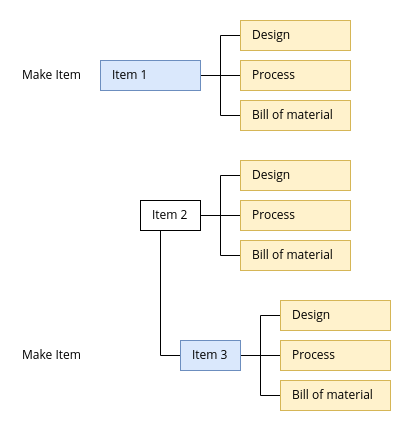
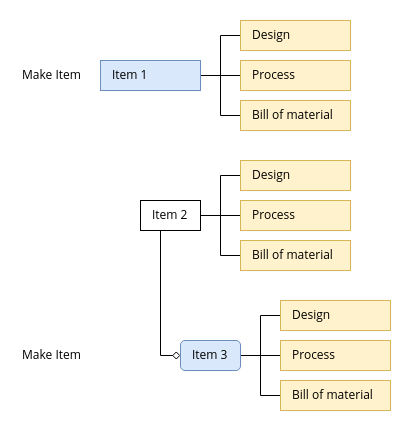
- <mxCell id="13" value="" style="edgeStyle=orthogonalEdgeStyle;rounded=0;orthogonalLoop=1;jettySize=auto;html=1;endArrow=none;endFill=0;entryX=0;entryY=0.5;entryDx=0;entryDy=0;fontFamily=Open Sans;fontSize=12;" parent="1" source="14" target="21" edge="1"><mxGeometry relative="1" as="geometry"><Array as="points"><mxPoint x="160" y="355" /></Array></mxGeometry></mxCell>
+ <mxCell id="13" value="" style="edgeStyle=orthogonalEdgeStyle;rounded=0;orthogonalLoop=1;jettySize=auto;html=1;endArrow=diamond;endFill=0;entryX=0;entryY=0.5;entryDx=0;entryDy=0;fontFamily=Open Sans;fontSize=12;" parent="1" source="14" target="21" edge="1"><mxGeometry relative="1" as="geometry"><Array as="points"><mxPoint x="160" y="355" /></Array></mxGeometry></mxCell>
- <mxCell id="21" value="&lt;font style=&quot;font-size: 12px;&quot;&gt;Item 3&lt;/font&gt;" style="rounded=0;whiteSpace=wrap;html=1;align=left;spacingLeft=10;fillColor=#dae8fc;strokeColor=#6c8ebf;fontFamily=Open Sans;fontSize=12;" parent="1" vertex="1"><mxGeometry x="180" y="340" width="60" height="30" as="geometry" /></mxCell>
+ <mxCell id="21" value="&lt;font style=&quot;font-size: 12px;&quot;&gt;Item 3&lt;/font&gt;" style="whiteSpace=wrap;html=1;align=left;spacingLeft=10;fillColor=#dae8fc;strokeColor=#6c8ebf;fontFamily=Open Sans;fontSize=12;rounded=1;" parent="1" vertex="1"><mxGeometry x="180" y="340" width="60" height="30" as="geometry" /></mxCell>
